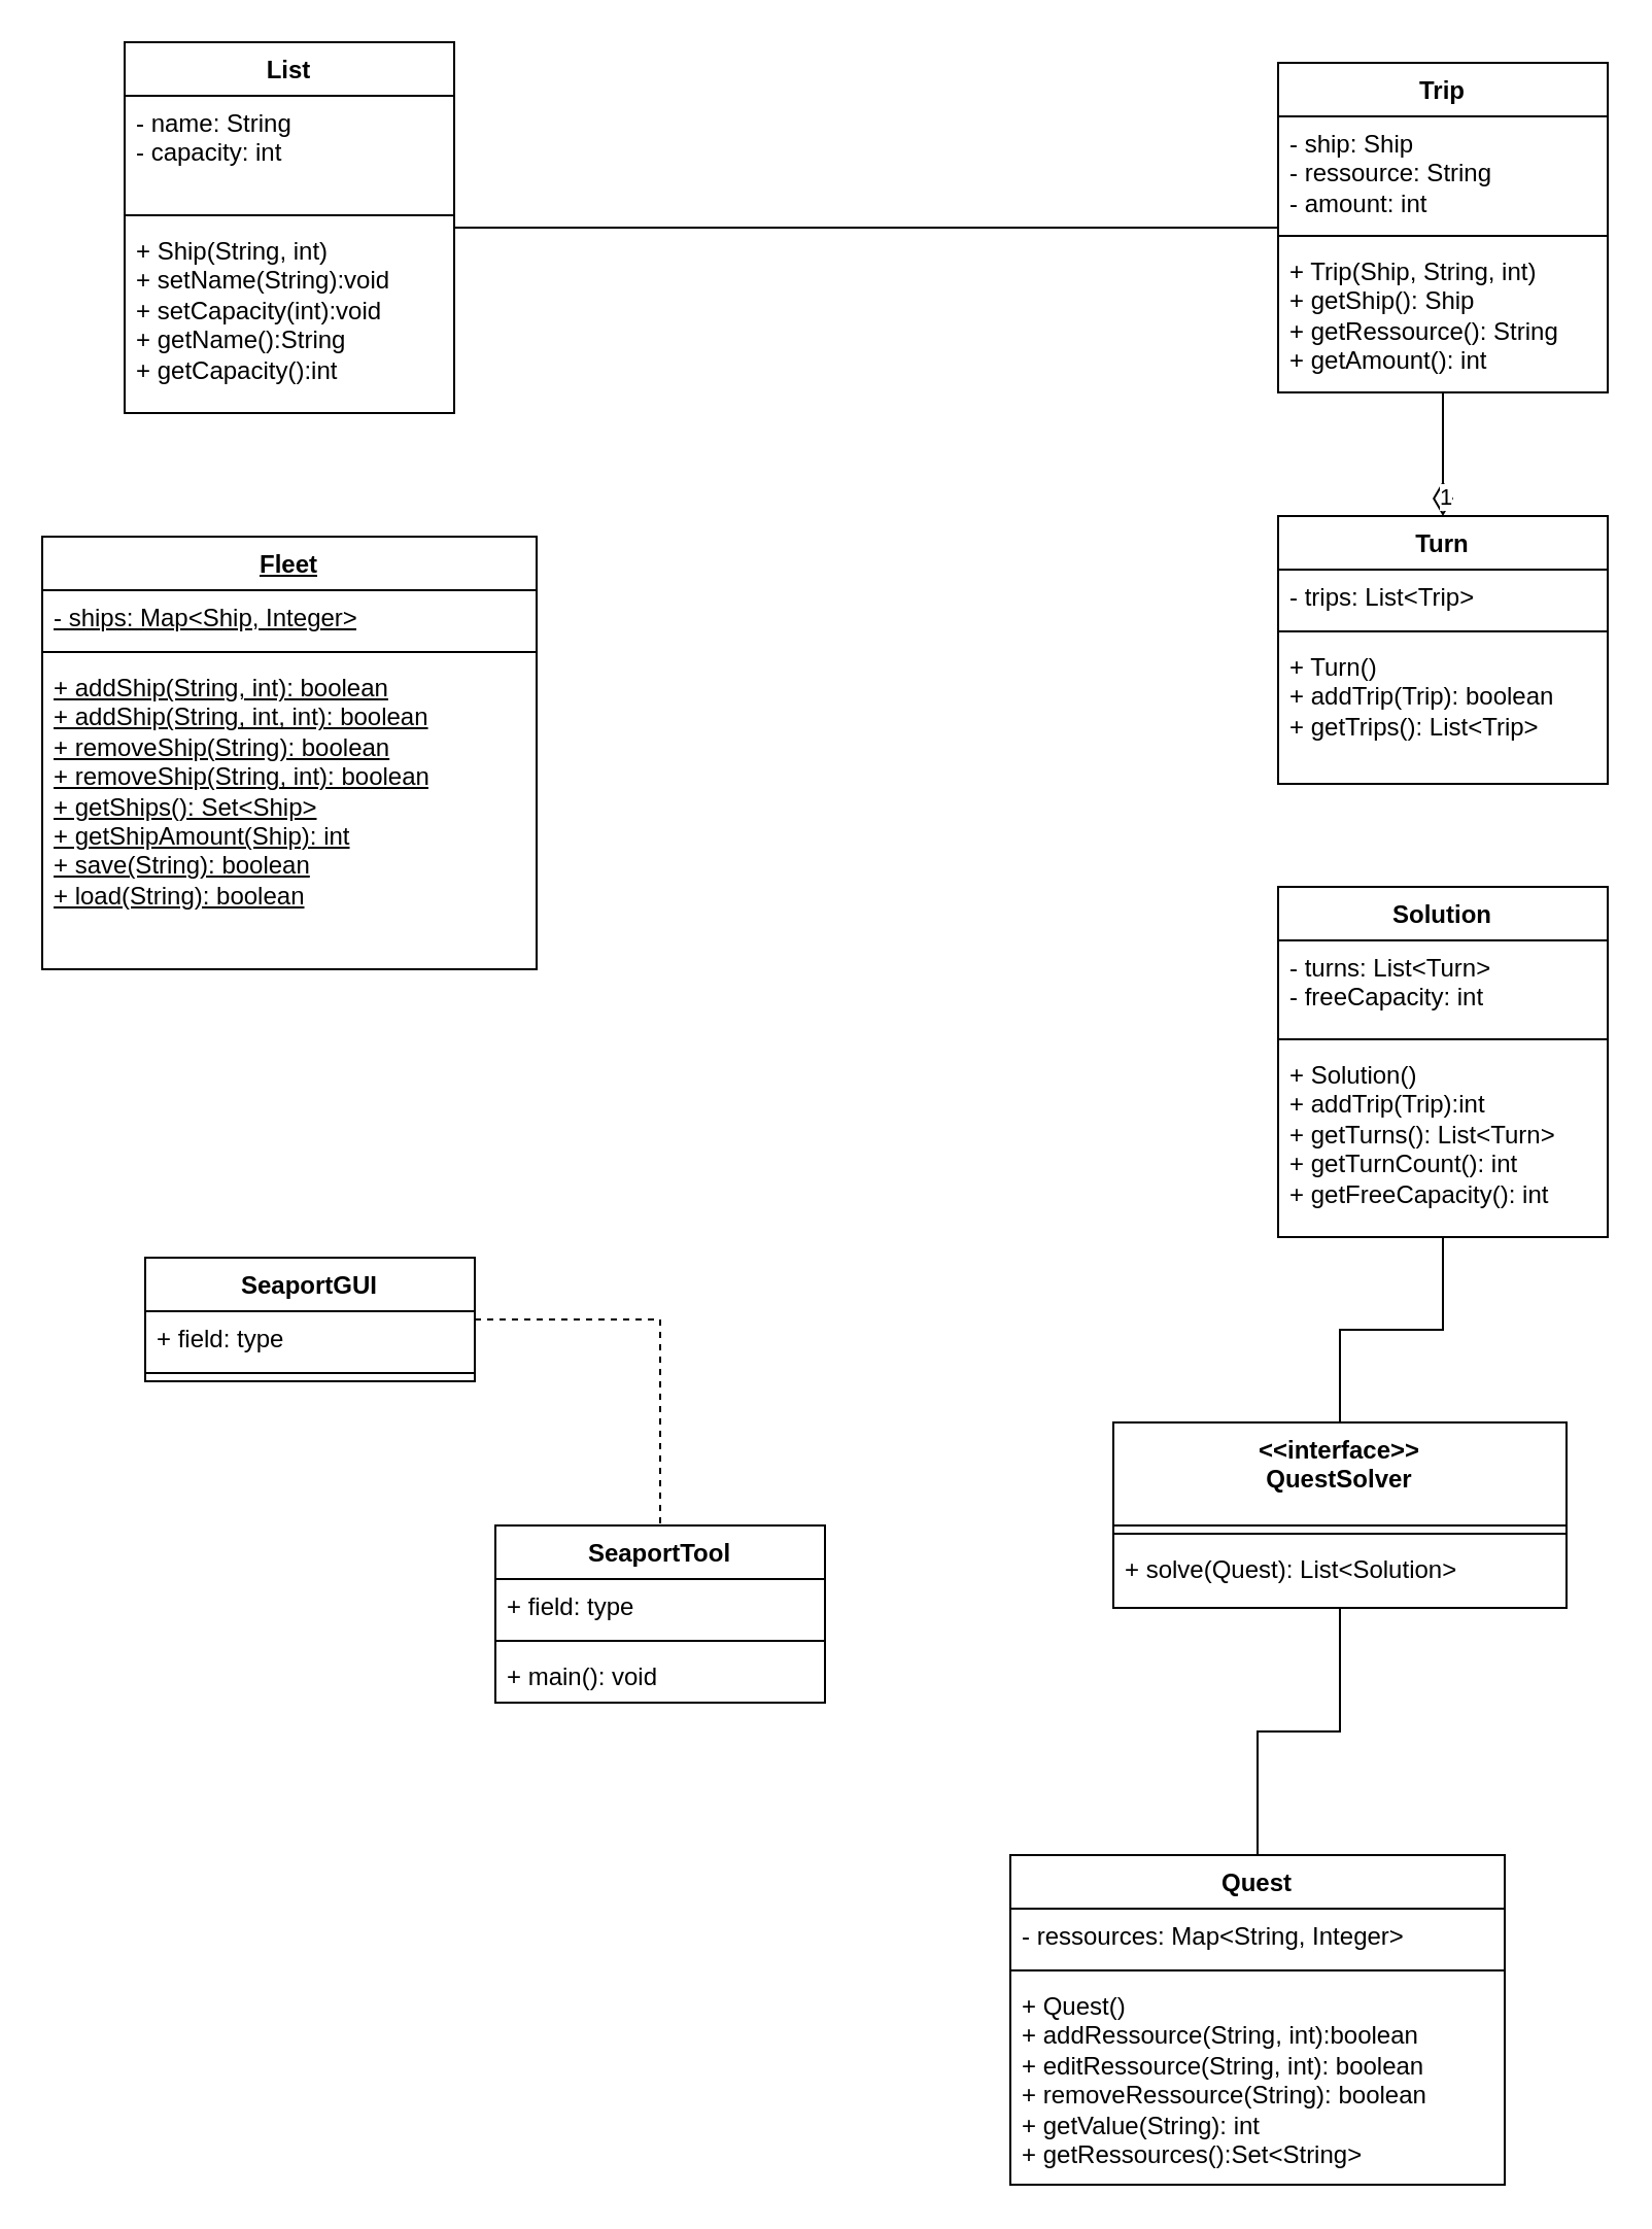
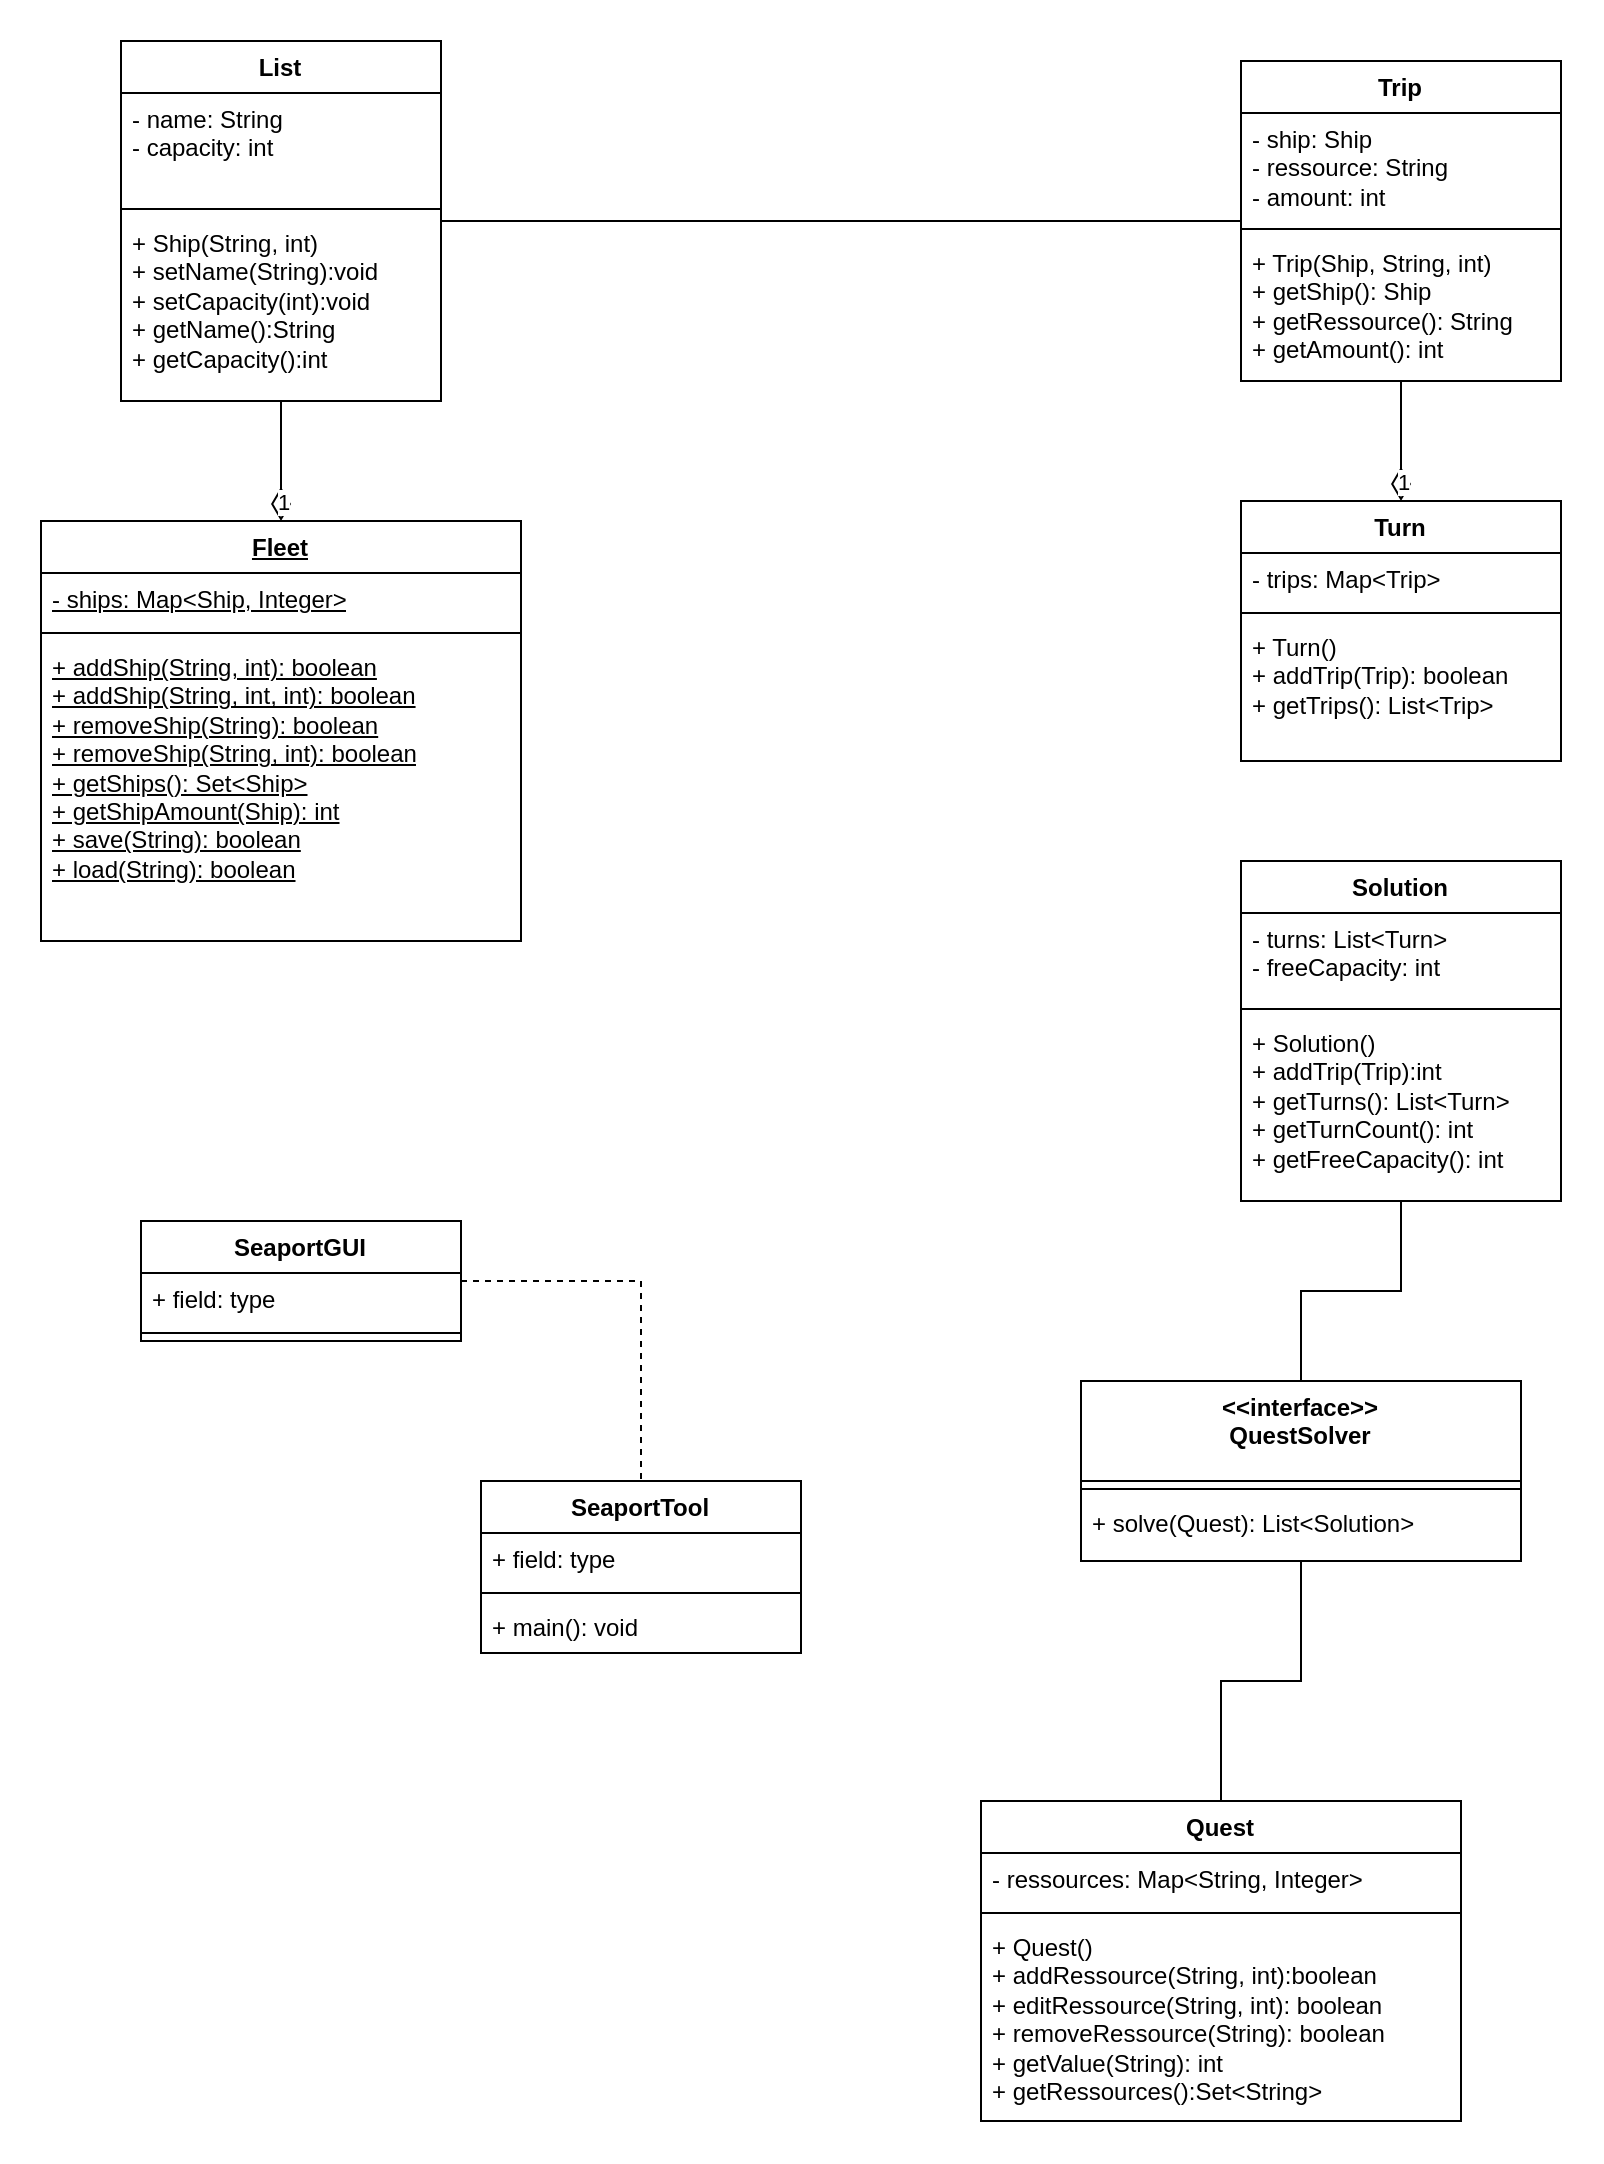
+ <mxCell id="34" value="1" style="endArrow=none;html=1;endSize=12;startArrow=diamondThin;startSize=14;startFill=0;edgeStyle=orthogonalEdgeStyle;align=left;verticalAlign=bottom;rounded=0;endFill=0;" parent="1" source="21" target="17" edge="1"><mxGeometry x="-1" y="3" relative="1" as="geometry"><mxPoint x="400" y="470" as="sourcePoint" /><mxPoint x="560" y="470" as="targetPoint" /></mxGeometry></mxCell>
- <mxCell id="30" value="- trips: List&amp;lt;Trip&amp;gt;" style="text;strokeColor=none;fillColor=none;align=left;verticalAlign=top;spacingLeft=4;spacingRight=4;overflow=hidden;rotatable=0;points=[[0,0.5],[1,0.5]];portConstraint=eastwest;whiteSpace=wrap;html=1;" parent="29" vertex="1"><mxGeometry y="26" width="160" height="26" as="geometry" /></mxCell>
+ <mxCell id="30" value="- trips: Map&amp;lt;Trip&amp;gt;" style="text;strokeColor=none;fillColor=none;align=left;verticalAlign=top;spacingLeft=4;spacingRight=4;overflow=hidden;rotatable=0;points=[[0,0.5],[1,0.5]];portConstraint=eastwest;whiteSpace=wrap;html=1;" parent="29" vertex="1"><mxGeometry y="26" width="160" height="26" as="geometry" /></mxCell>
